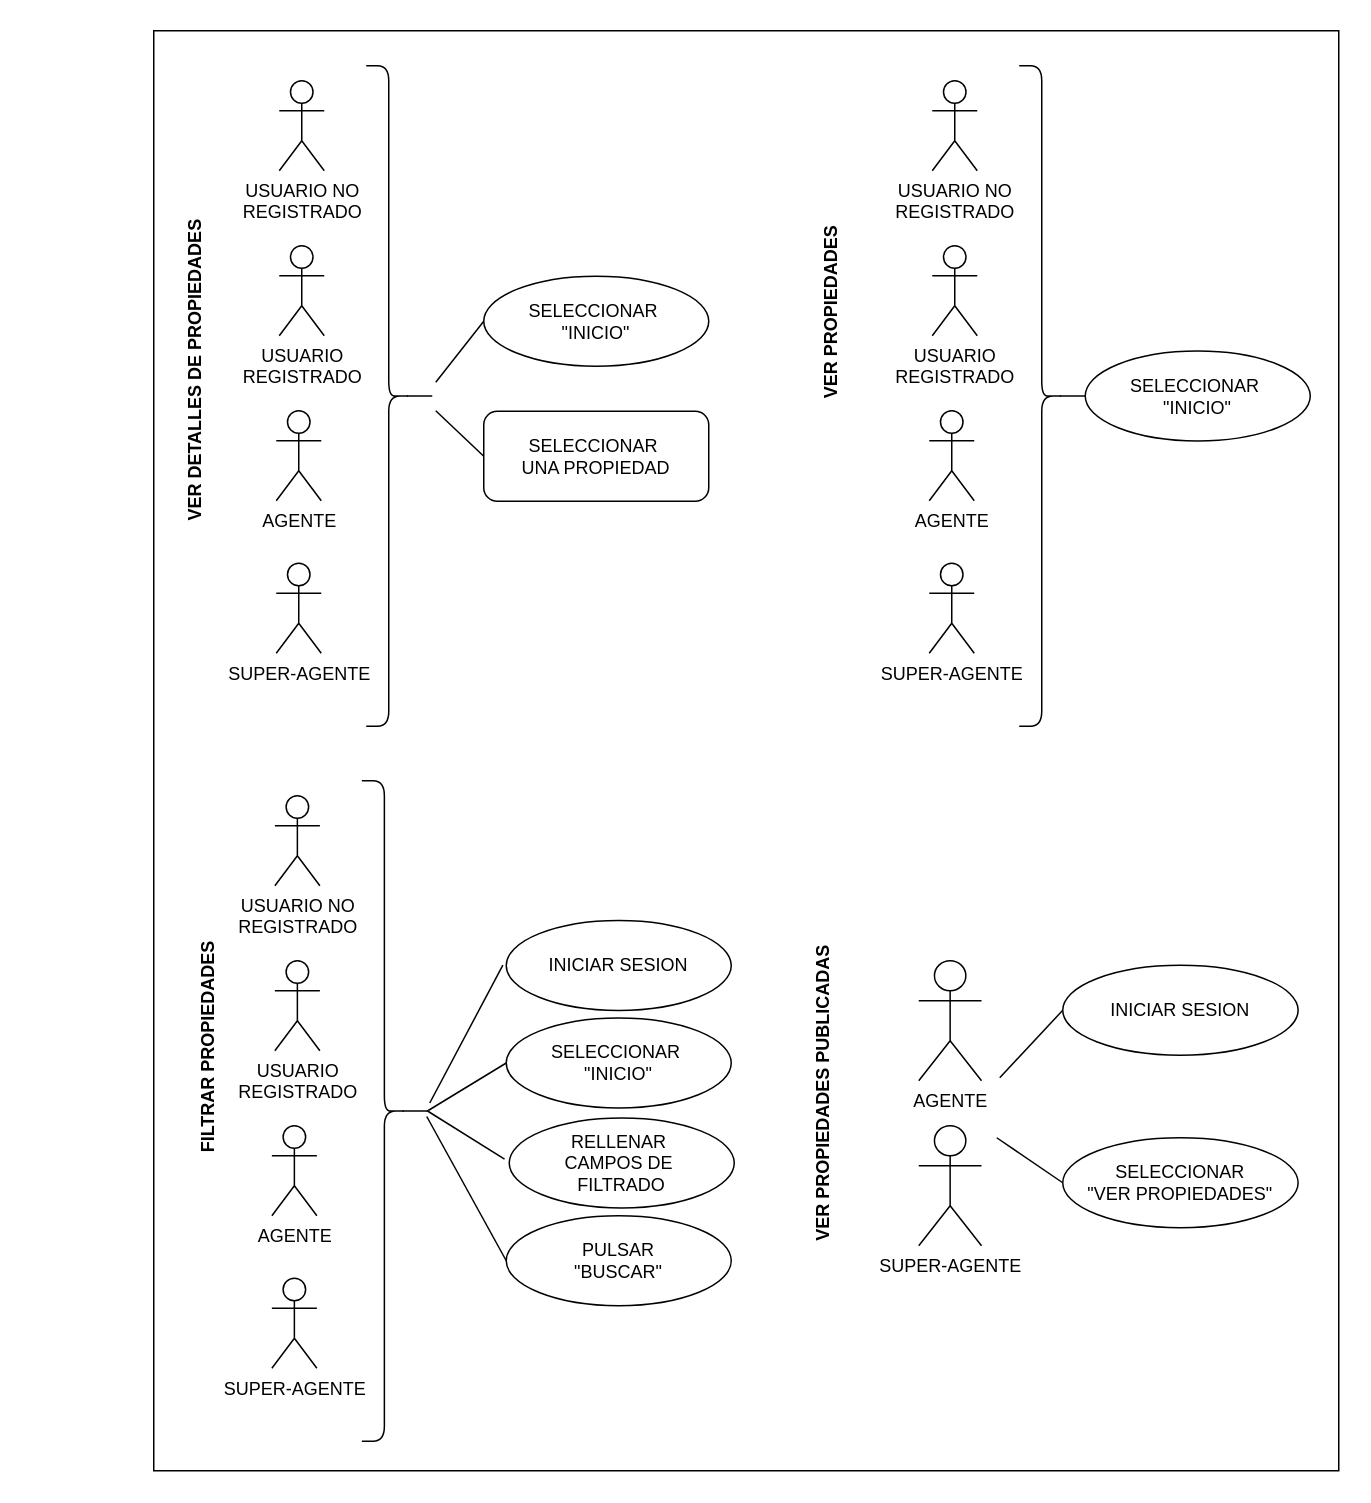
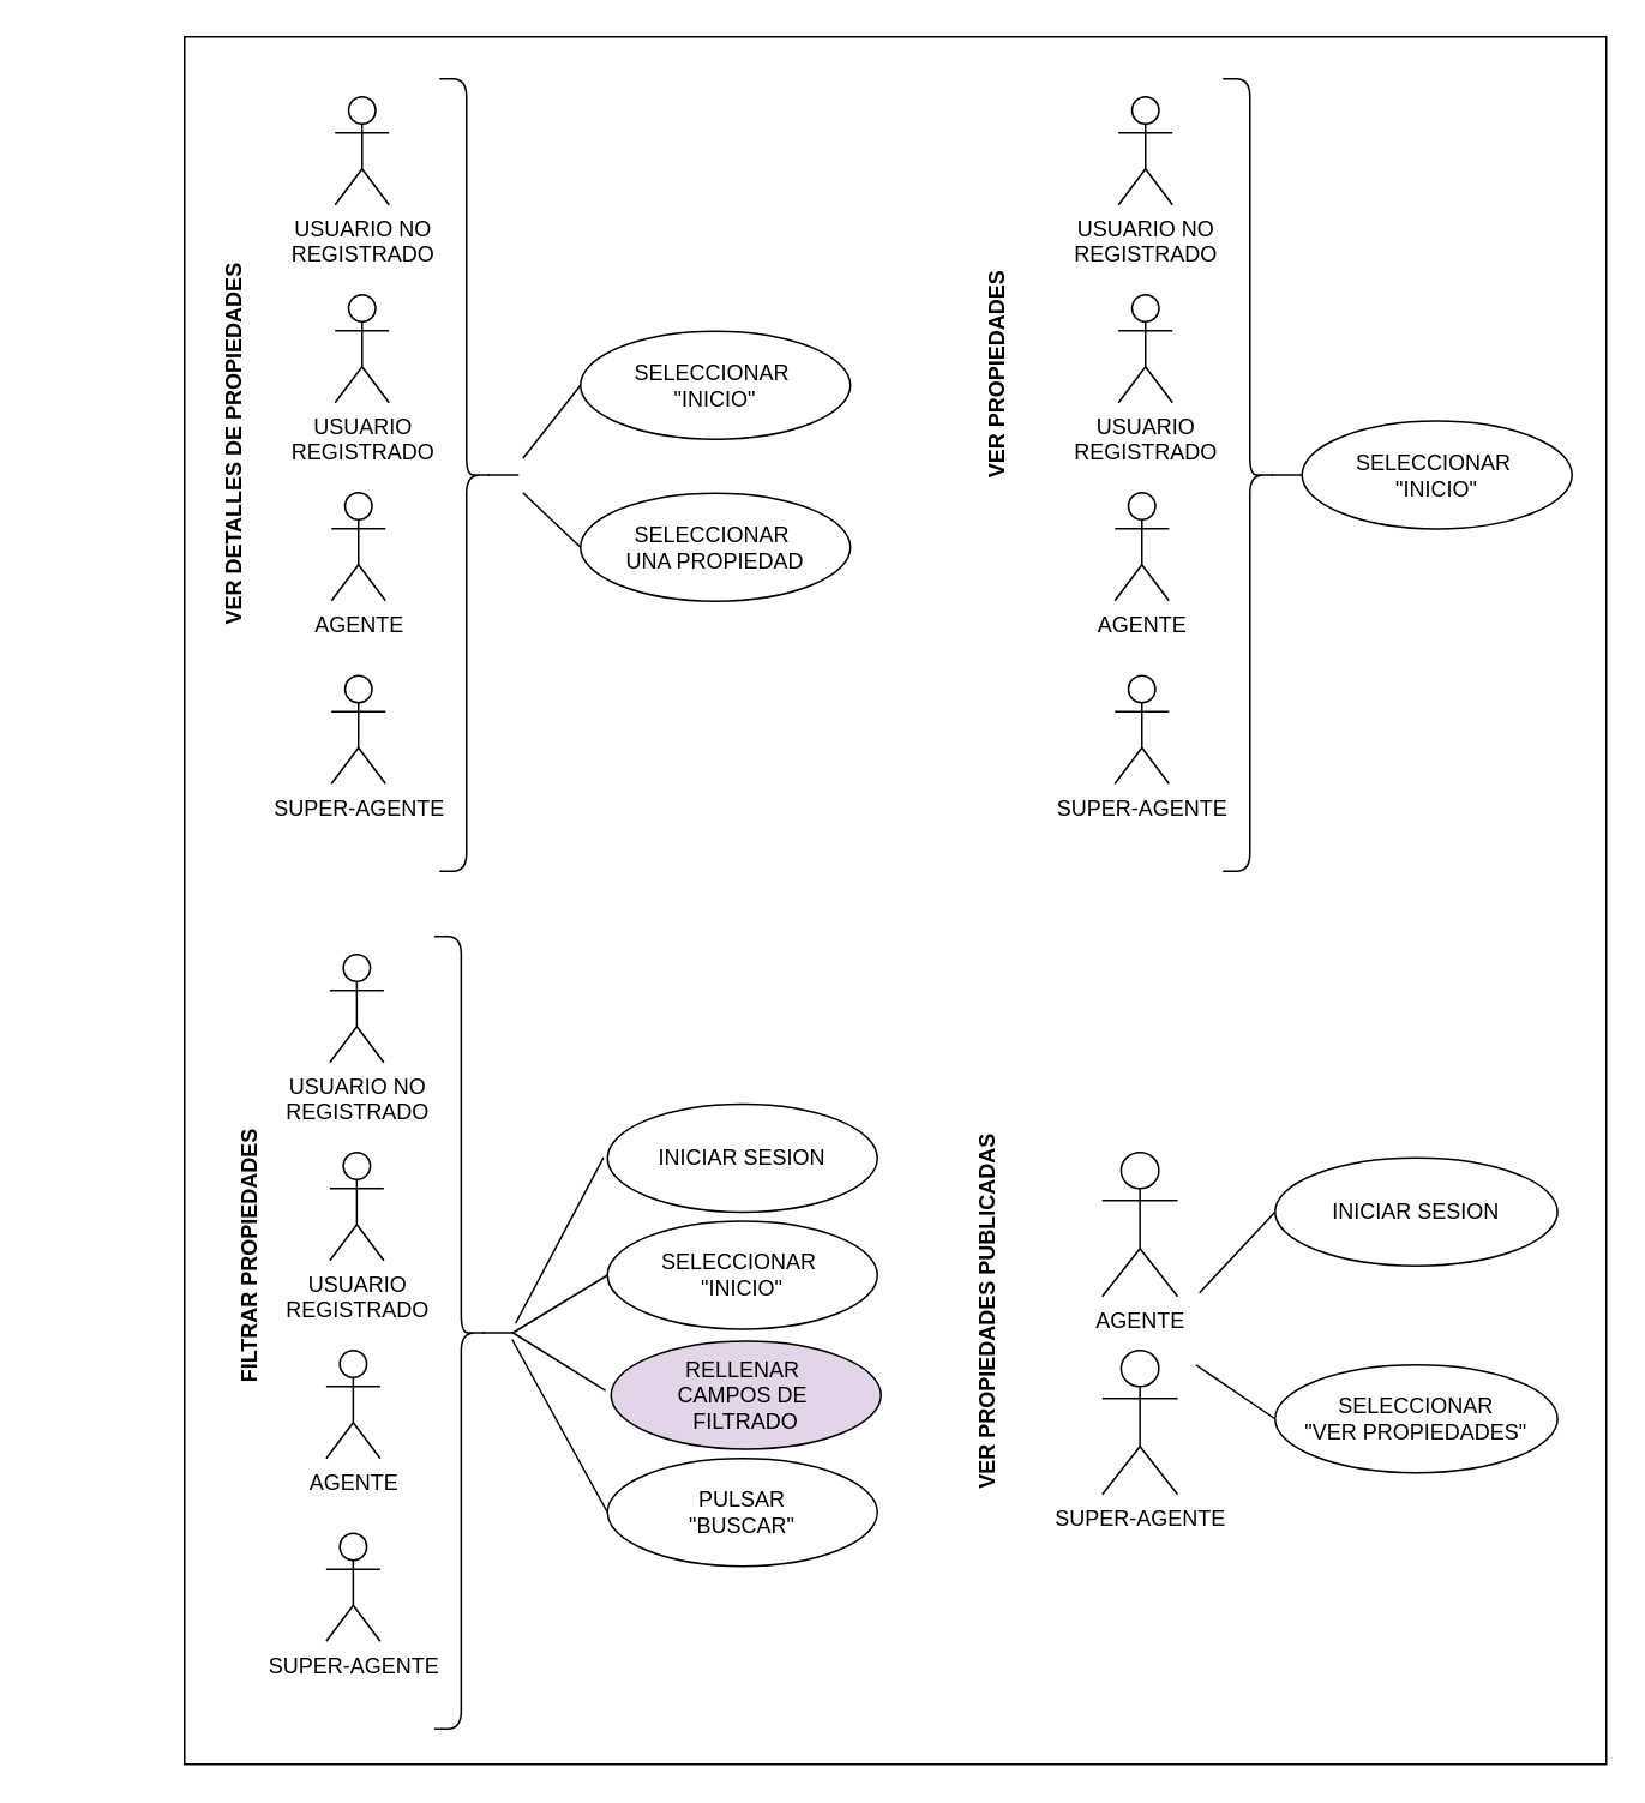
- <mxCell id="12" value="SELECCIONAR&amp;nbsp;&lt;br&gt;UNA PROPIEDAD" style="whiteSpace=wrap;html=1;rounded=1;" vertex="1" parent="1"><mxGeometry x="322" y="273.66" width="150" height="60" as="geometry" /></mxCell>
+ <mxCell id="12" value="SELECCIONAR&amp;nbsp;&lt;br&gt;UNA PROPIEDAD" style="ellipse;whiteSpace=wrap;html=1;" vertex="1" parent="1"><mxGeometry x="322" y="273.66" width="150" height="60" as="geometry" /></mxCell>
- <mxCell id="25" value="RELLENAR&amp;nbsp;&lt;br&gt;CAMPOS DE&amp;nbsp;&lt;br&gt;FILTRADO" style="ellipse;whiteSpace=wrap;html=1;" vertex="1" parent="1"><mxGeometry x="339" y="744.83" width="150" height="60" as="geometry" /></mxCell>
+ <mxCell id="25" value="RELLENAR&amp;nbsp;&lt;br&gt;CAMPOS DE&amp;nbsp;&lt;br&gt;FILTRADO" style="ellipse;whiteSpace=wrap;html=1;fillColor=#e1d5e7;" vertex="1" parent="1"><mxGeometry x="339" y="744.83" width="150" height="60" as="geometry" /></mxCell>
